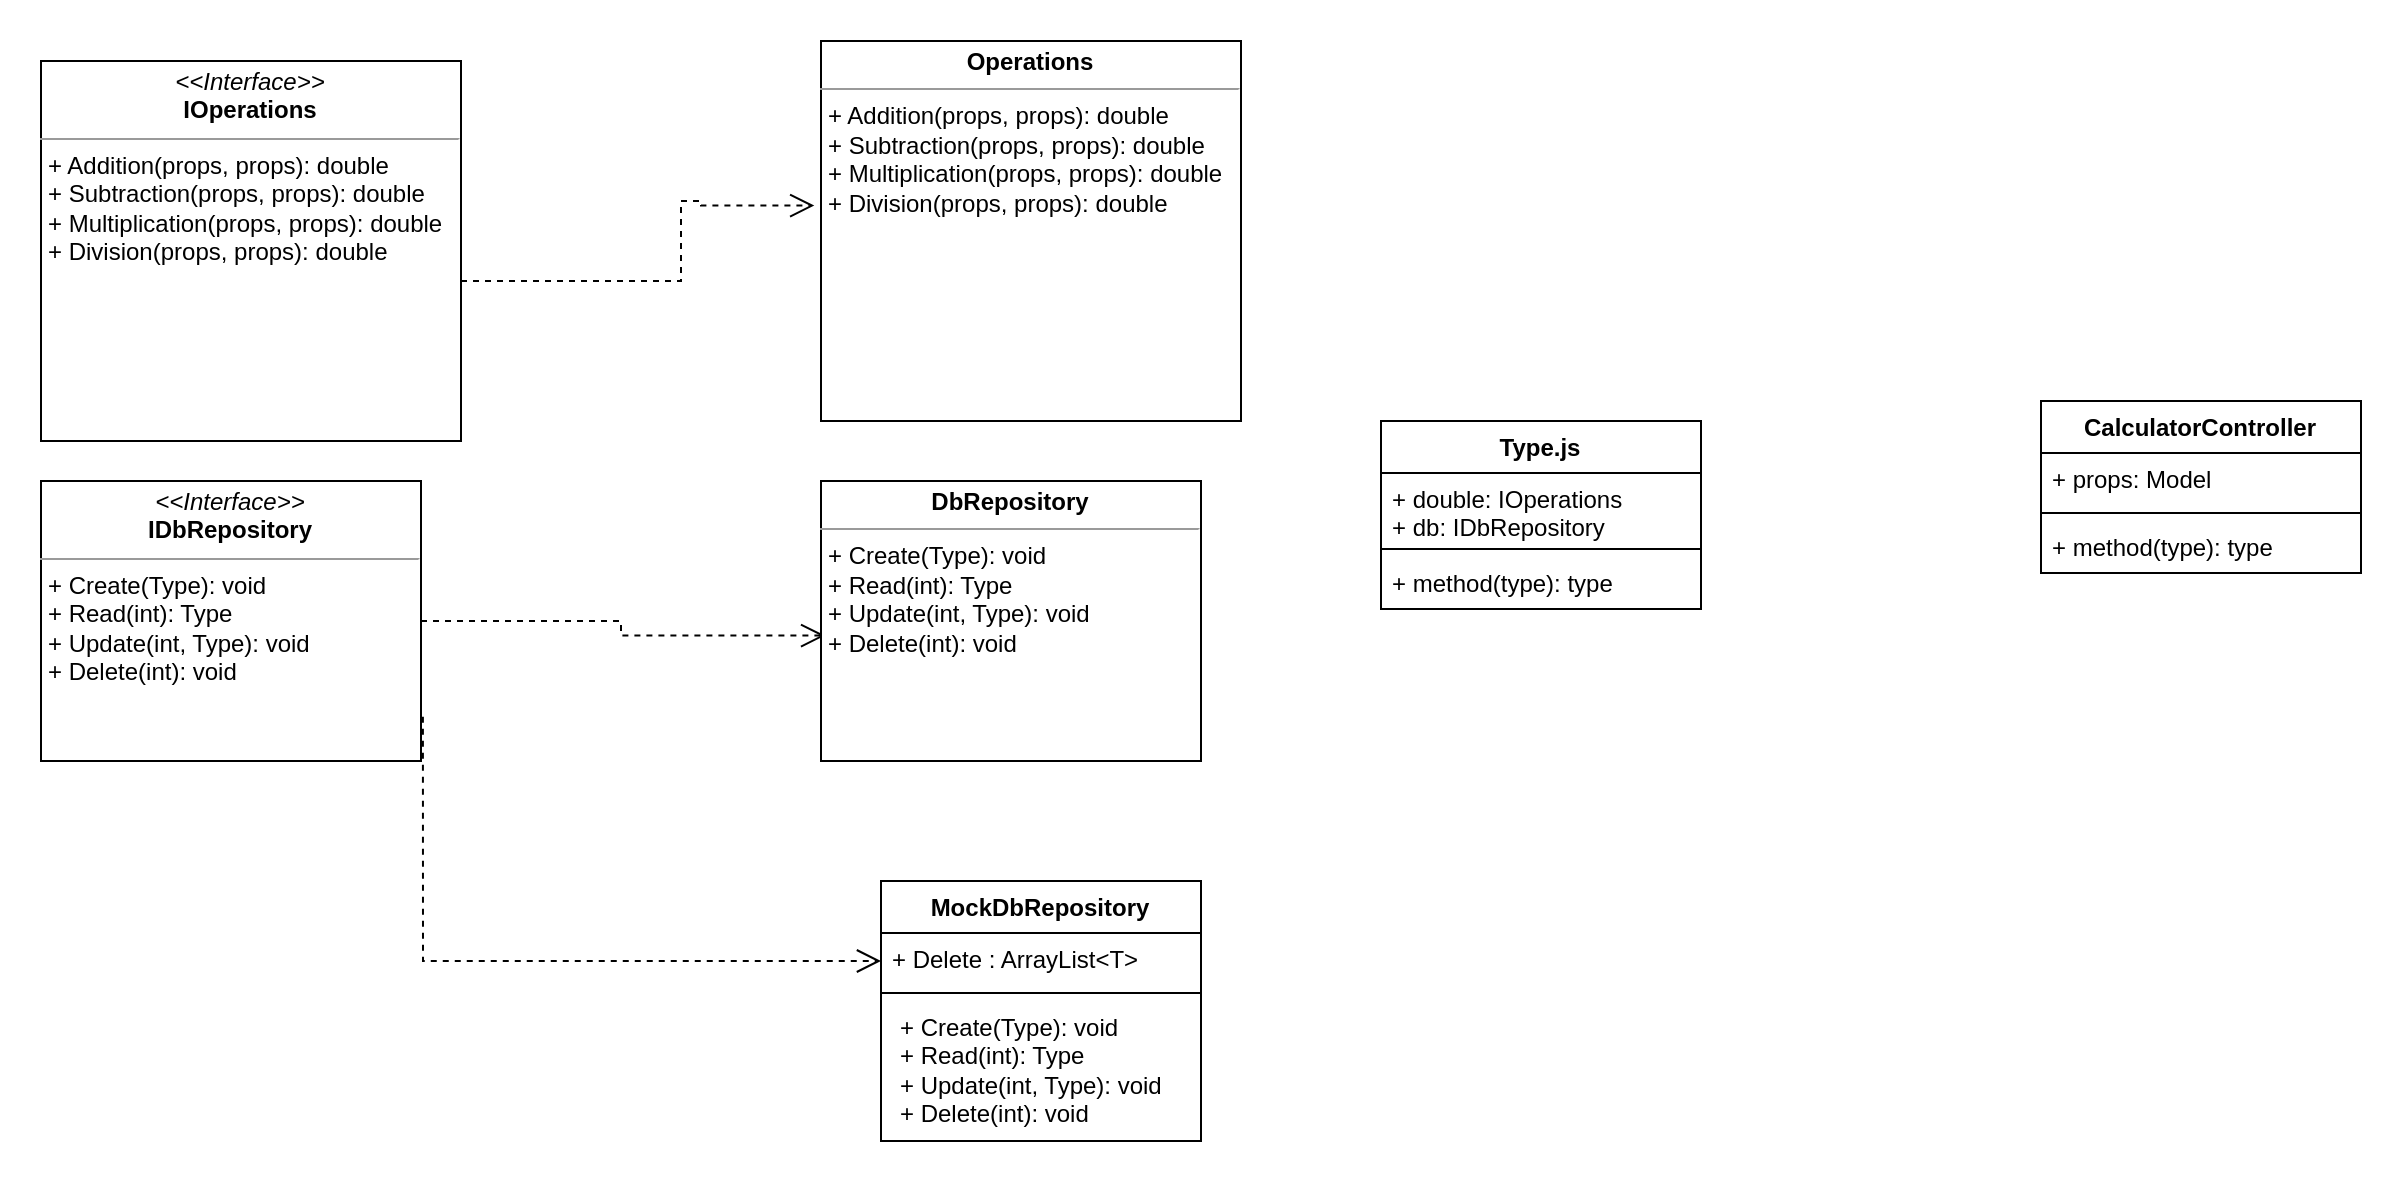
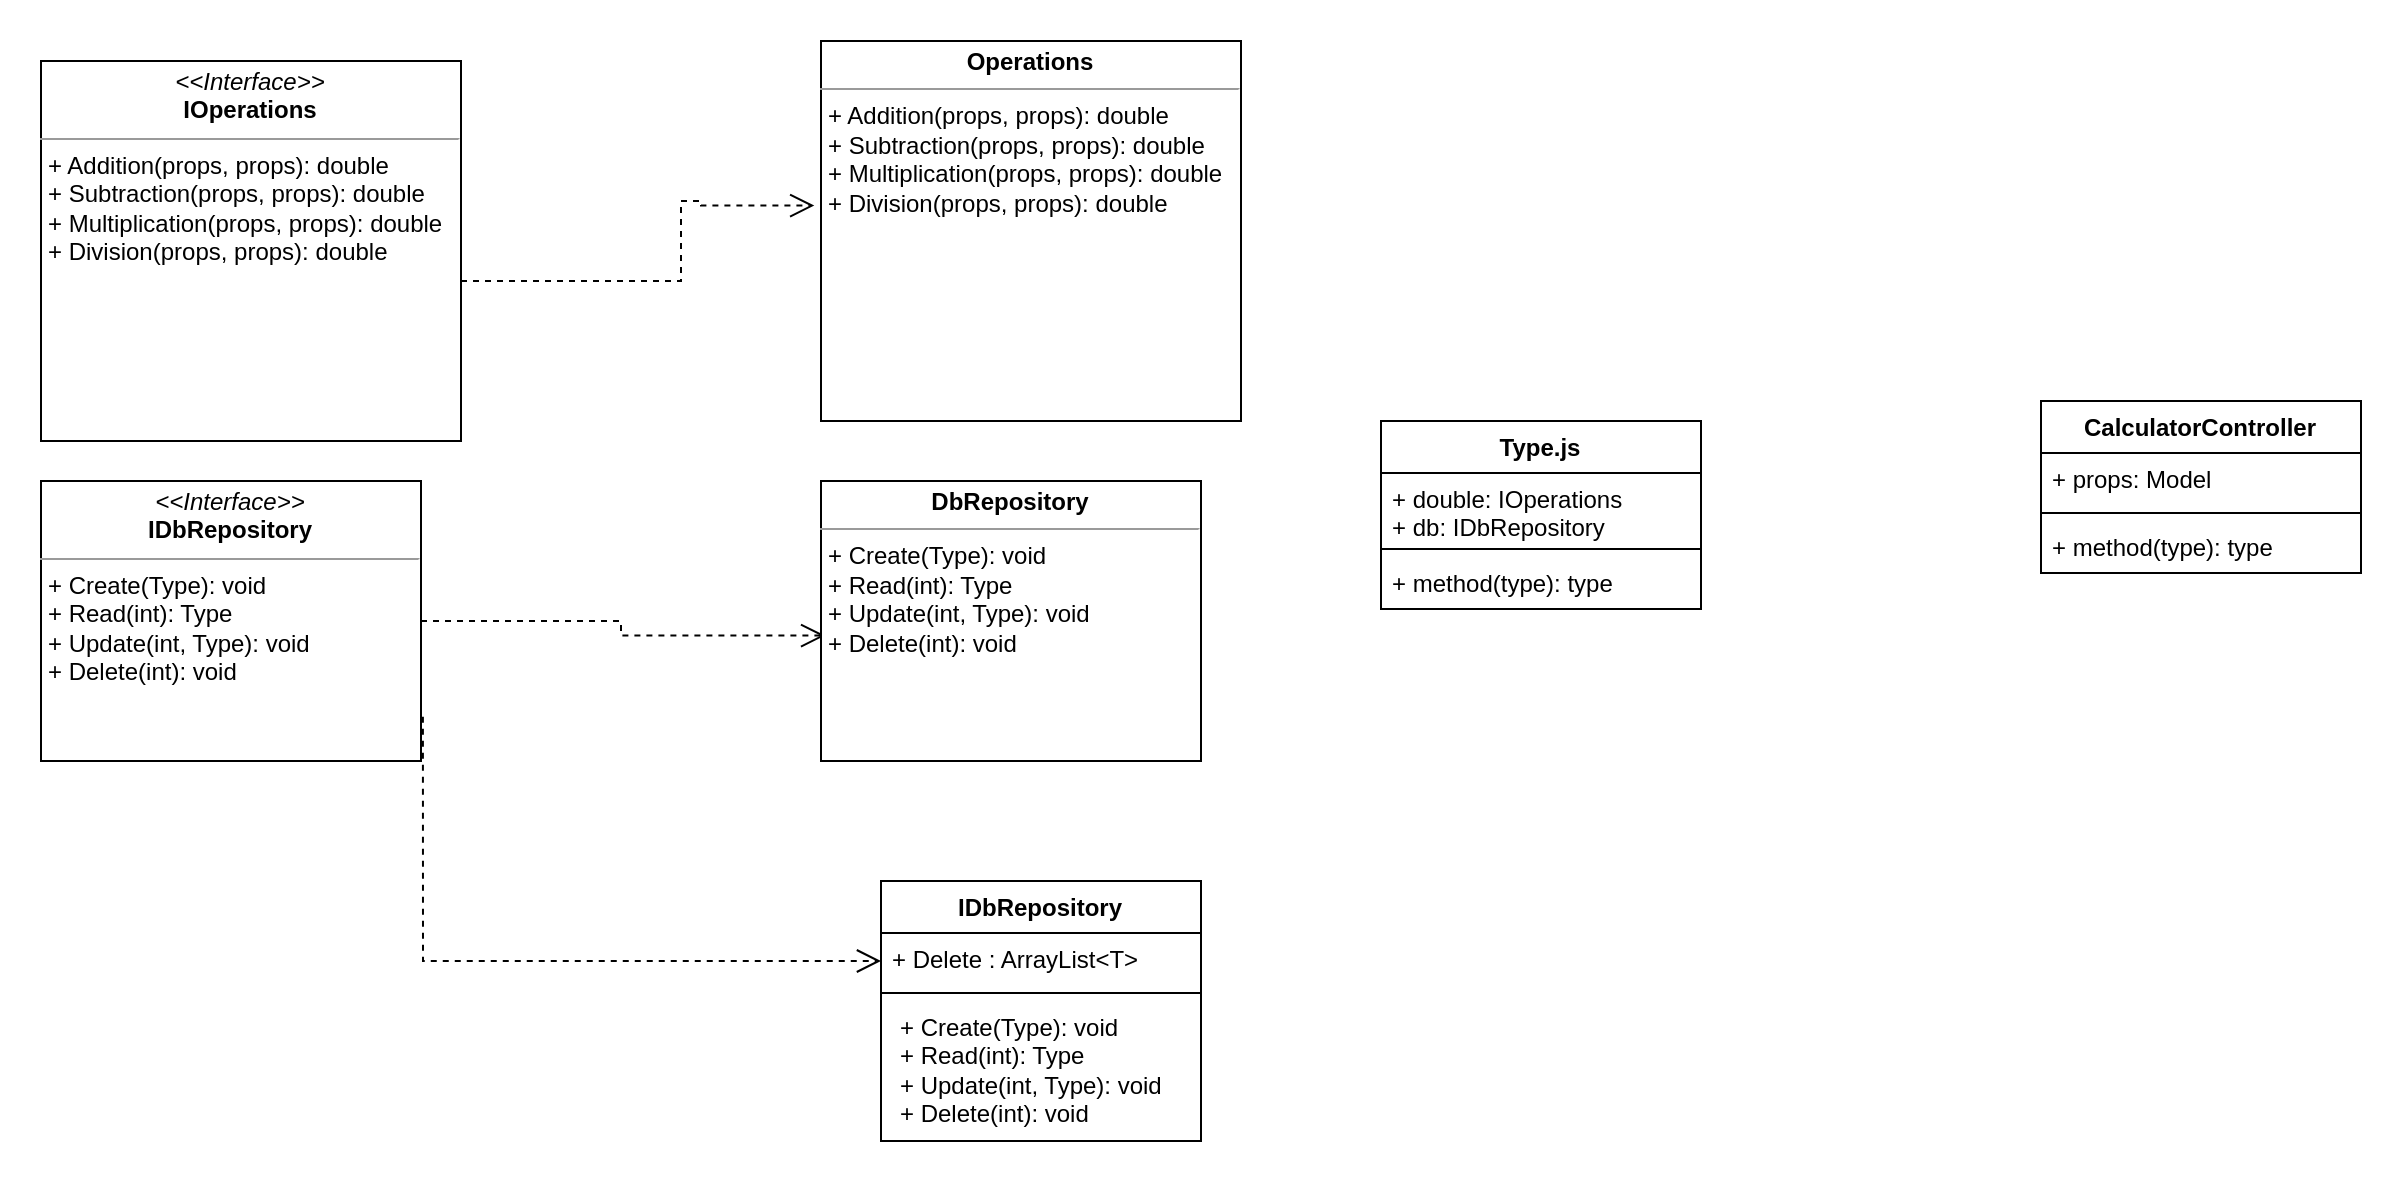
- <mxCell id="9" value="MockDbRepository" style="swimlane;fontStyle=1;align=center;verticalAlign=top;childLayout=stackLayout;horizontal=1;startSize=26;horizontalStack=0;resizeParent=1;resizeParentMax=0;resizeLast=0;collapsible=1;marginBottom=0;whiteSpace=wrap;html=1;" vertex="1" parent="1"><mxGeometry x="440" y="440" width="160" height="130" as="geometry" /></mxCell>
+ <mxCell id="9" value="IDbRepository" style="swimlane;fontStyle=1;align=center;verticalAlign=top;childLayout=stackLayout;horizontal=1;startSize=26;horizontalStack=0;resizeParent=1;resizeParentMax=0;resizeLast=0;collapsible=1;marginBottom=0;whiteSpace=wrap;html=1;" vertex="1" parent="1"><mxGeometry x="440" y="440" width="160" height="130" as="geometry" /></mxCell>
